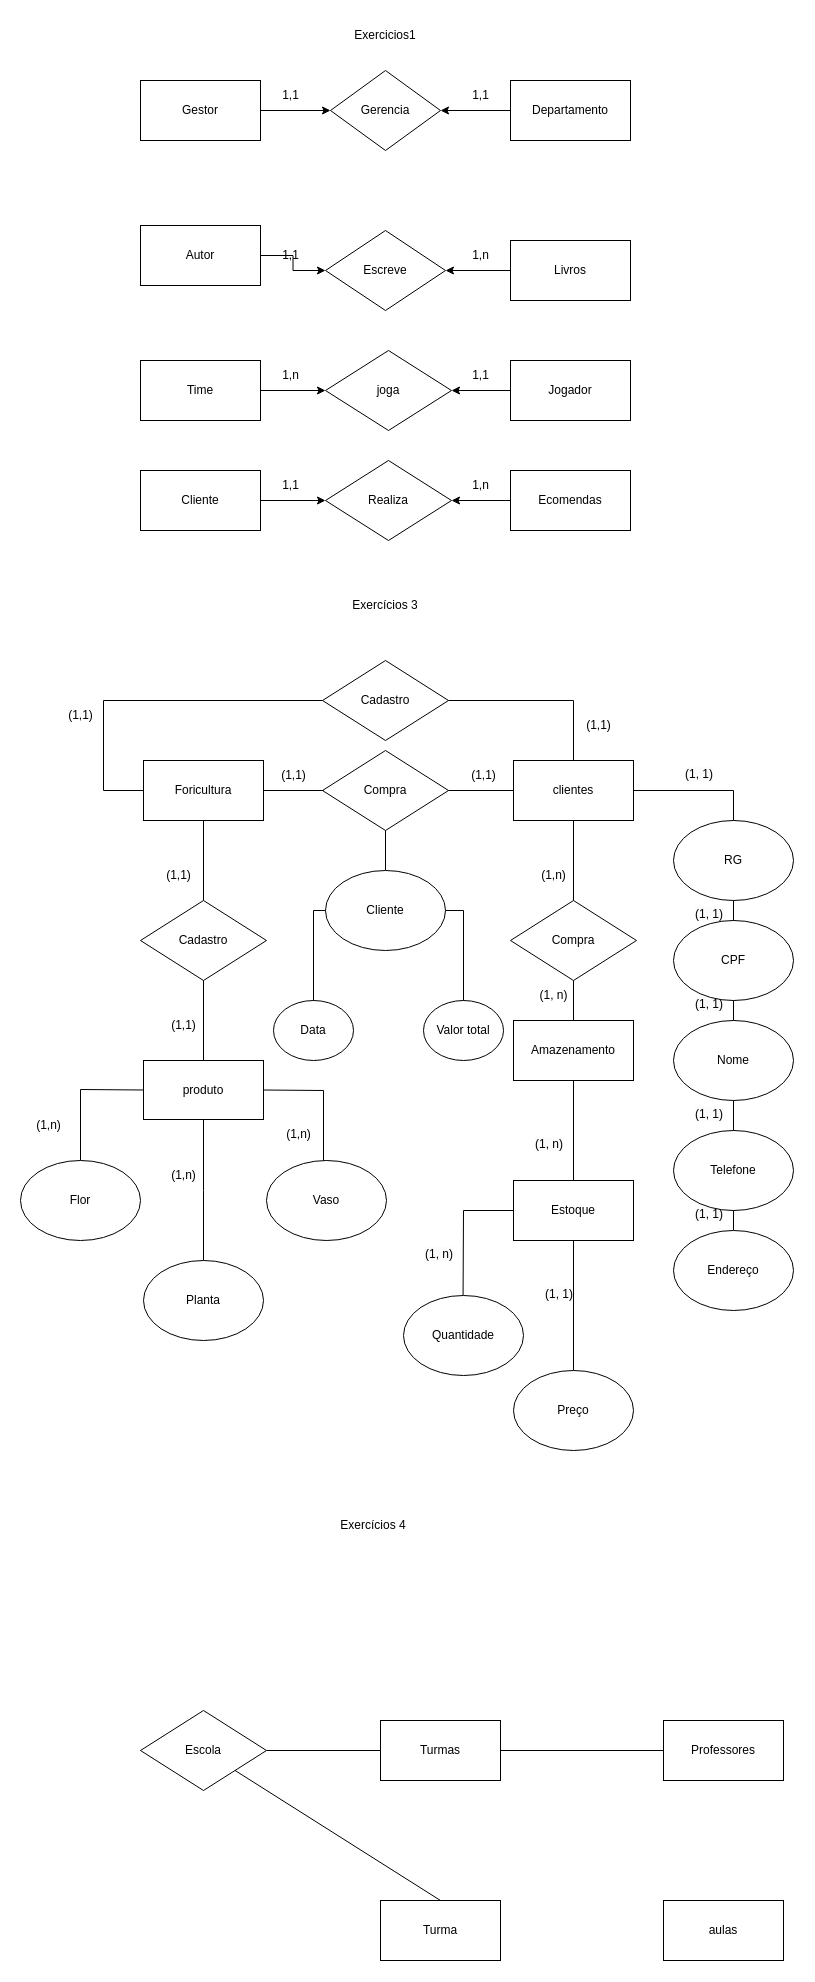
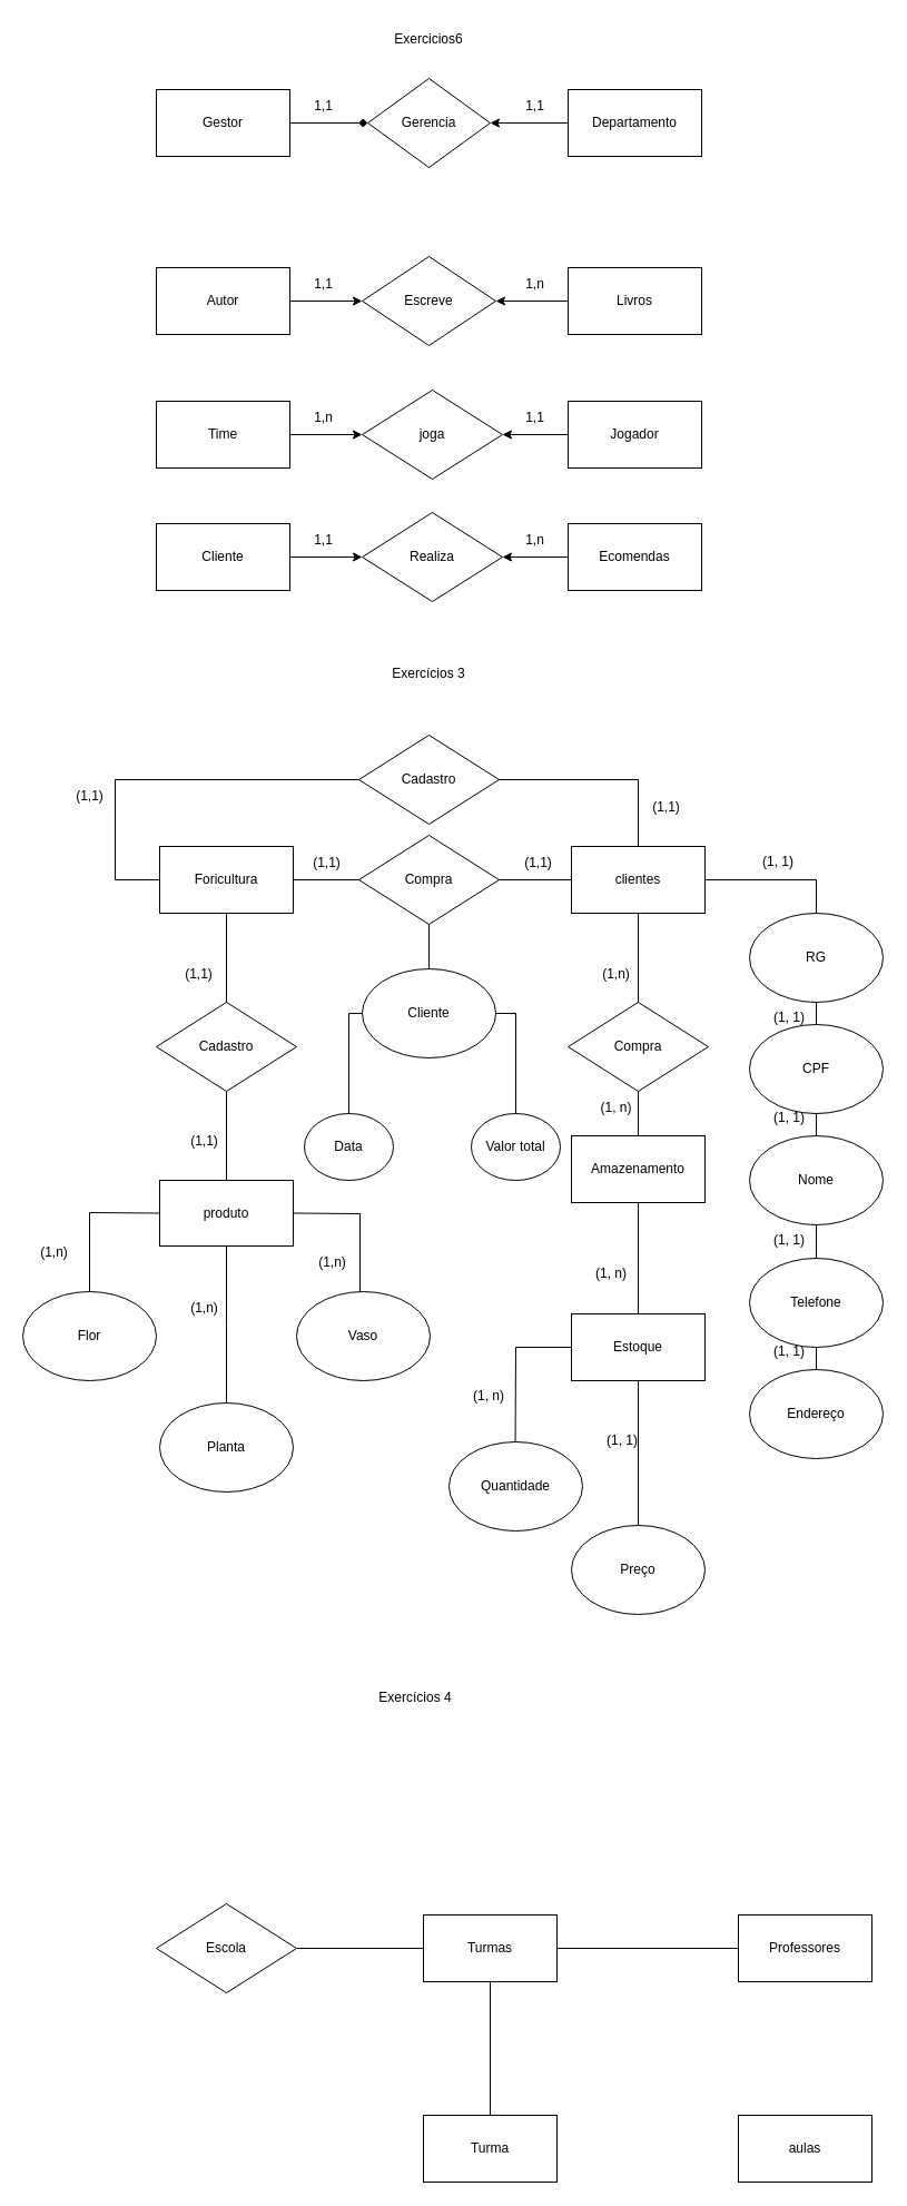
- <mxCell id="96" value="&lt;font style=&quot;vertical-align: inherit;&quot;&gt;&lt;font style=&quot;vertical-align: inherit;&quot;&gt;&lt;font style=&quot;vertical-align: inherit;&quot;&gt;&lt;font style=&quot;vertical-align: inherit;&quot;&gt;&lt;font style=&quot;vertical-align: inherit;&quot;&gt;&lt;font style=&quot;vertical-align: inherit;&quot;&gt;Exercicios1&lt;br&gt;&lt;/font&gt;&lt;/font&gt;&lt;/font&gt;&lt;/font&gt;&lt;/font&gt;&lt;/font&gt;" style="text;html=1;strokeColor=none;fillColor=none;align=center;verticalAlign=middle;whiteSpace=wrap;rounded=0;" vertex="1" parent="1"><mxGeometry x="230" y="20" width="310" height="30" as="geometry" /></mxCell>
+ <mxCell id="96" value="&lt;font style=&quot;vertical-align: inherit;&quot;&gt;&lt;font style=&quot;vertical-align: inherit;&quot;&gt;&lt;font style=&quot;vertical-align: inherit;&quot;&gt;&lt;font style=&quot;vertical-align: inherit;&quot;&gt;&lt;font style=&quot;vertical-align: inherit;&quot;&gt;&lt;font style=&quot;vertical-align: inherit;&quot;&gt;Exercicios6&lt;br&gt;&lt;/font&gt;&lt;/font&gt;&lt;/font&gt;&lt;/font&gt;&lt;/font&gt;&lt;/font&gt;" style="text;html=1;strokeColor=none;fillColor=none;align=center;verticalAlign=middle;whiteSpace=wrap;rounded=0;" vertex="1" parent="1"><mxGeometry x="230" y="20" width="310" height="30" as="geometry" /></mxCell>
- <mxCell id="2" style="edgeStyle=orthogonalEdgeStyle;rounded=0;orthogonalLoop=1;jettySize=auto;html=1;entryX=0;entryY=0.5;entryDx=0;entryDy=0;" edge="1" parent="1" source="3" target="4"><mxGeometry relative="1" as="geometry" /></mxCell>
+ <mxCell id="2" style="edgeStyle=orthogonalEdgeStyle;rounded=0;orthogonalLoop=1;jettySize=auto;html=1;entryX=0;entryY=0.5;entryDx=0;entryDy=0;endArrow=diamond;" edge="1" parent="1" source="3" target="4"><mxGeometry relative="1" as="geometry" /></mxCell>
- <mxCell id="10" value="&lt;font style=&quot;vertical-align: inherit;&quot;&gt;&lt;font style=&quot;vertical-align: inherit;&quot;&gt;Autor&lt;/font&gt;&lt;/font&gt;" style="rounded=0;whiteSpace=wrap;html=1;" vertex="1" parent="1"><mxGeometry x="140" y="225" width="120" height="60" as="geometry" /></mxCell>
+ <mxCell id="10" value="&lt;font style=&quot;vertical-align: inherit;&quot;&gt;&lt;font style=&quot;vertical-align: inherit;&quot;&gt;Autor&lt;/font&gt;&lt;/font&gt;" style="rounded=0;whiteSpace=wrap;html=1;" vertex="1" parent="1"><mxGeometry x="140" y="240" width="120" height="60" as="geometry" /></mxCell>
- <mxCell id="104" value="" style="endArrow=none;html=1;rounded=0;exitX=0.5;exitY=0;exitDx=0;exitDy=0;" edge="1" parent="1" source="103" target="97"><mxGeometry width="50" height="50" relative="1" as="geometry"><mxPoint x="453" y="1910" as="sourcePoint" /><mxPoint x="437" y="1770" as="targetPoint" /></mxGeometry></mxCell>
+ <mxCell id="104" value="" style="endArrow=none;html=1;rounded=0;exitX=0.5;exitY=0;exitDx=0;exitDy=0;entryX=0.5;entryY=1;entryDx=0;entryDy=0;" edge="1" parent="1" source="103" target="99"><mxGeometry width="50" height="50" relative="1" as="geometry"><mxPoint x="453" y="1910" as="sourcePoint" /><mxPoint x="437" y="1770" as="targetPoint" /></mxGeometry></mxCell>
